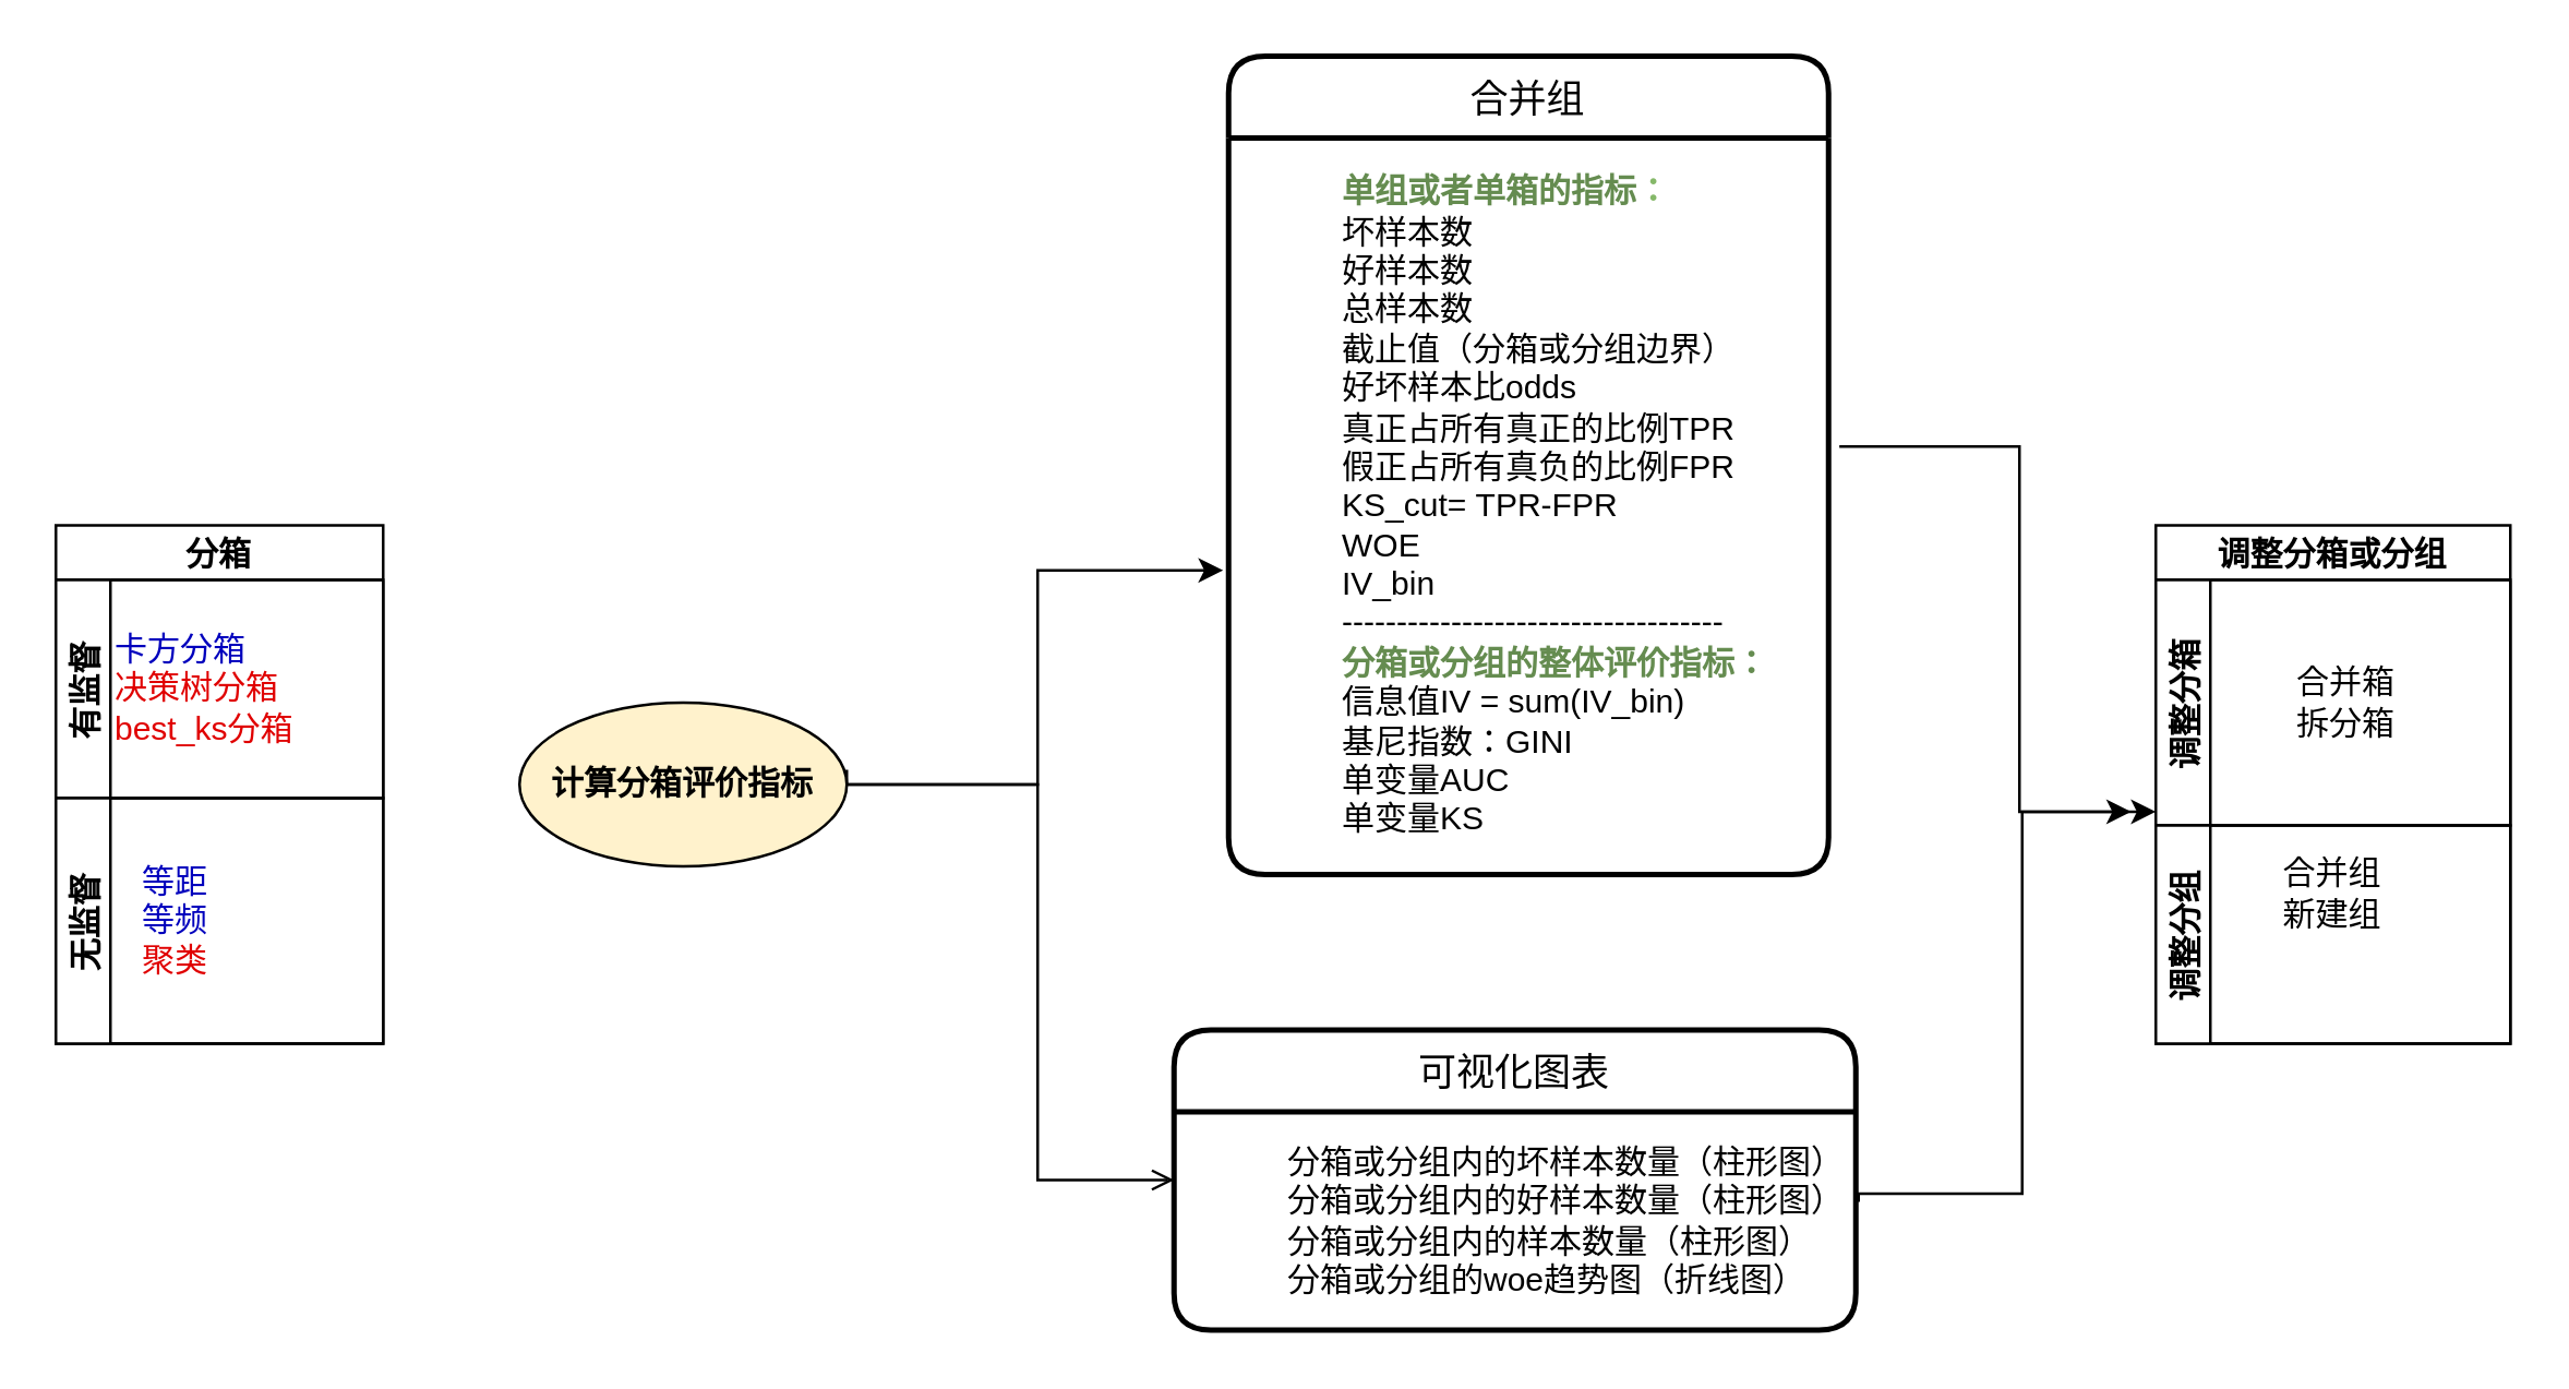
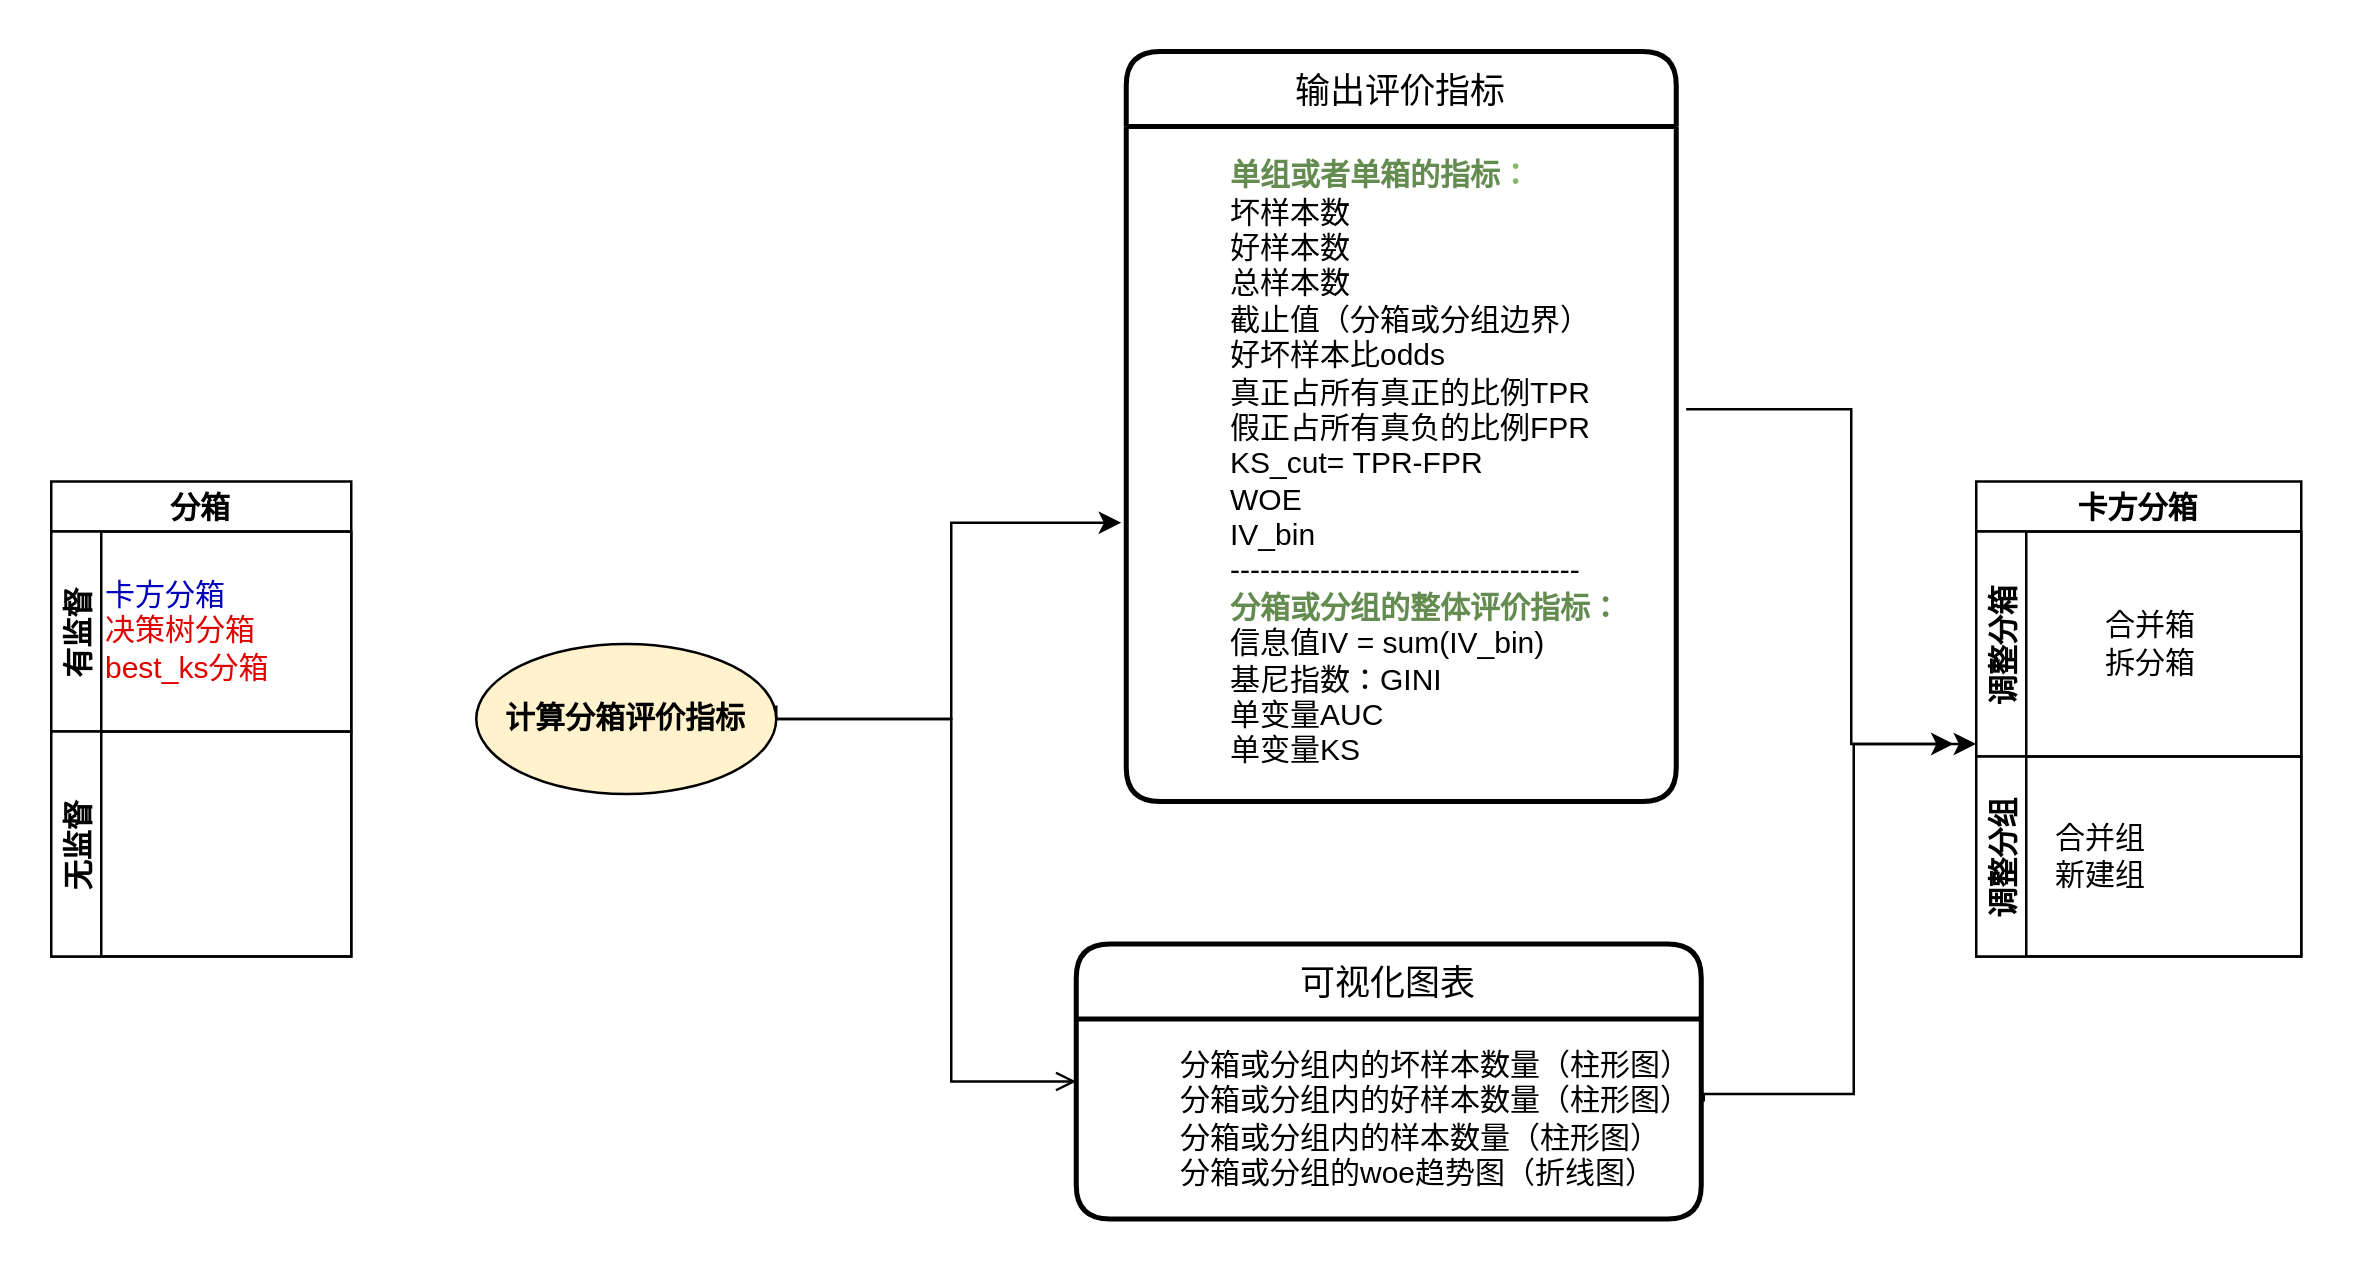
- <mxCell id="10" value="合并组" style="swimlane;childLayout=stackLayout;horizontal=1;startSize=30;horizontalStack=0;rounded=1;fontSize=14;fontStyle=0;strokeWidth=2;resizeParent=0;resizeLast=1;shadow=0;dashed=0;align=center;" parent="1" vertex="1"><mxGeometry x="450" y="20" width="220" height="300" as="geometry" /></mxCell>
+ <mxCell id="10" value="输出评价指标" style="swimlane;childLayout=stackLayout;horizontal=1;startSize=30;horizontalStack=0;rounded=1;fontSize=14;fontStyle=0;strokeWidth=2;resizeParent=0;resizeLast=1;shadow=0;dashed=0;align=center;" parent="1" vertex="1"><mxGeometry x="450" y="20" width="220" height="300" as="geometry" /></mxCell>
- <mxCell id="12" value="调整分箱或分组" style="swimlane;childLayout=stackLayout;resizeParent=1;resizeParentMax=0;horizontal=1;startSize=20;horizontalStack=0;" parent="1" vertex="1"><mxGeometry x="790" y="192" width="130" height="190" as="geometry"><mxRectangle x="230" y="280" width="60" height="20" as="alternateBounds" /></mxGeometry></mxCell>
+ <mxCell id="12" value="卡方分箱" style="swimlane;childLayout=stackLayout;resizeParent=1;resizeParentMax=0;horizontal=1;startSize=20;horizontalStack=0;" parent="1" vertex="1"><mxGeometry x="790" y="192" width="130" height="190" as="geometry"><mxRectangle x="230" y="280" width="60" height="20" as="alternateBounds" /></mxGeometry></mxCell>
- <mxCell id="16" value="合并组&lt;br&gt;新建组" style="text;html=1;align=left;verticalAlign=middle;resizable=0;points=[];autosize=1;strokeColor=none;fillColor=none;" parent="15" vertex="1"><mxGeometry x="45" y="10" width="50" height="30" as="geometry" /></mxCell>
+ <mxCell id="16" value="合并组&lt;br&gt;新建组" style="text;html=1;align=left;verticalAlign=middle;resizable=0;points=[];autosize=1;strokeColor=none;fillColor=none;" parent="15" vertex="1"><mxGeometry x="30" y="25" width="50" height="30" as="geometry" /></mxCell>
- <mxCell id="6" value="&lt;font color=&quot;#0000bd&quot;&gt;等距&lt;br&gt;等频&lt;/font&gt;&lt;br&gt;&lt;font color=&quot;#e00000&quot;&gt;聚类&lt;/font&gt;" style="text;html=1;align=left;verticalAlign=middle;resizable=0;points=[];autosize=1;strokeColor=none;fillColor=none;" parent="5" vertex="1"><mxGeometry x="30" y="20" width="40" height="50" as="geometry" /></mxCell>
